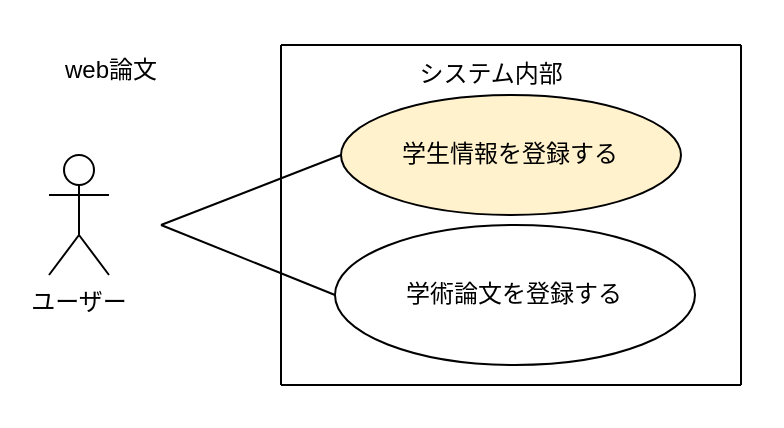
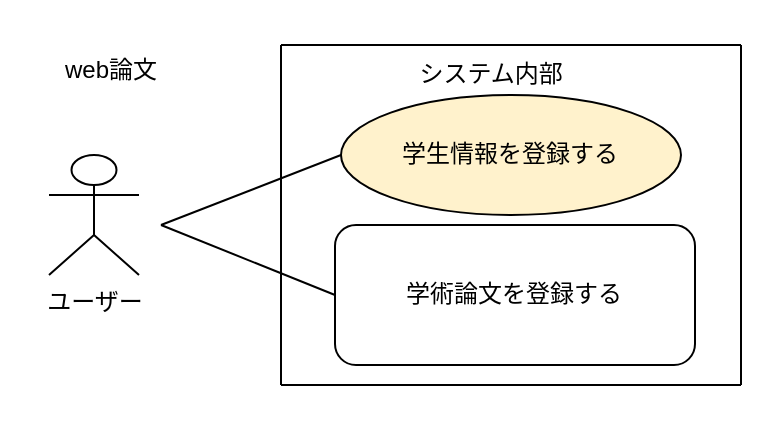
- <mxCell id="3" value="ユーザー" style="shape=umlActor;verticalLabelPosition=bottom;verticalAlign=top;html=1;" vertex="1" parent="1"><mxGeometry x="24" y="77" width="30" height="60" as="geometry" /></mxCell>
+ <mxCell id="3" value="ユーザー" style="shape=umlActor;verticalLabelPosition=bottom;verticalAlign=top;html=1;" vertex="1" parent="1"><mxGeometry x="24" y="77" width="45" height="60" as="geometry" /></mxCell>
- <mxCell id="10" value="学術論文を登録する" style="ellipse;whiteSpace=wrap;html=1;" vertex="1" parent="1"><mxGeometry x="167" y="112" width="180" height="70" as="geometry" /></mxCell>
+ <mxCell id="10" value="学術論文を登録する" style="whiteSpace=wrap;html=1;rounded=1;" vertex="1" parent="1"><mxGeometry x="167" y="112" width="180" height="70" as="geometry" /></mxCell>
